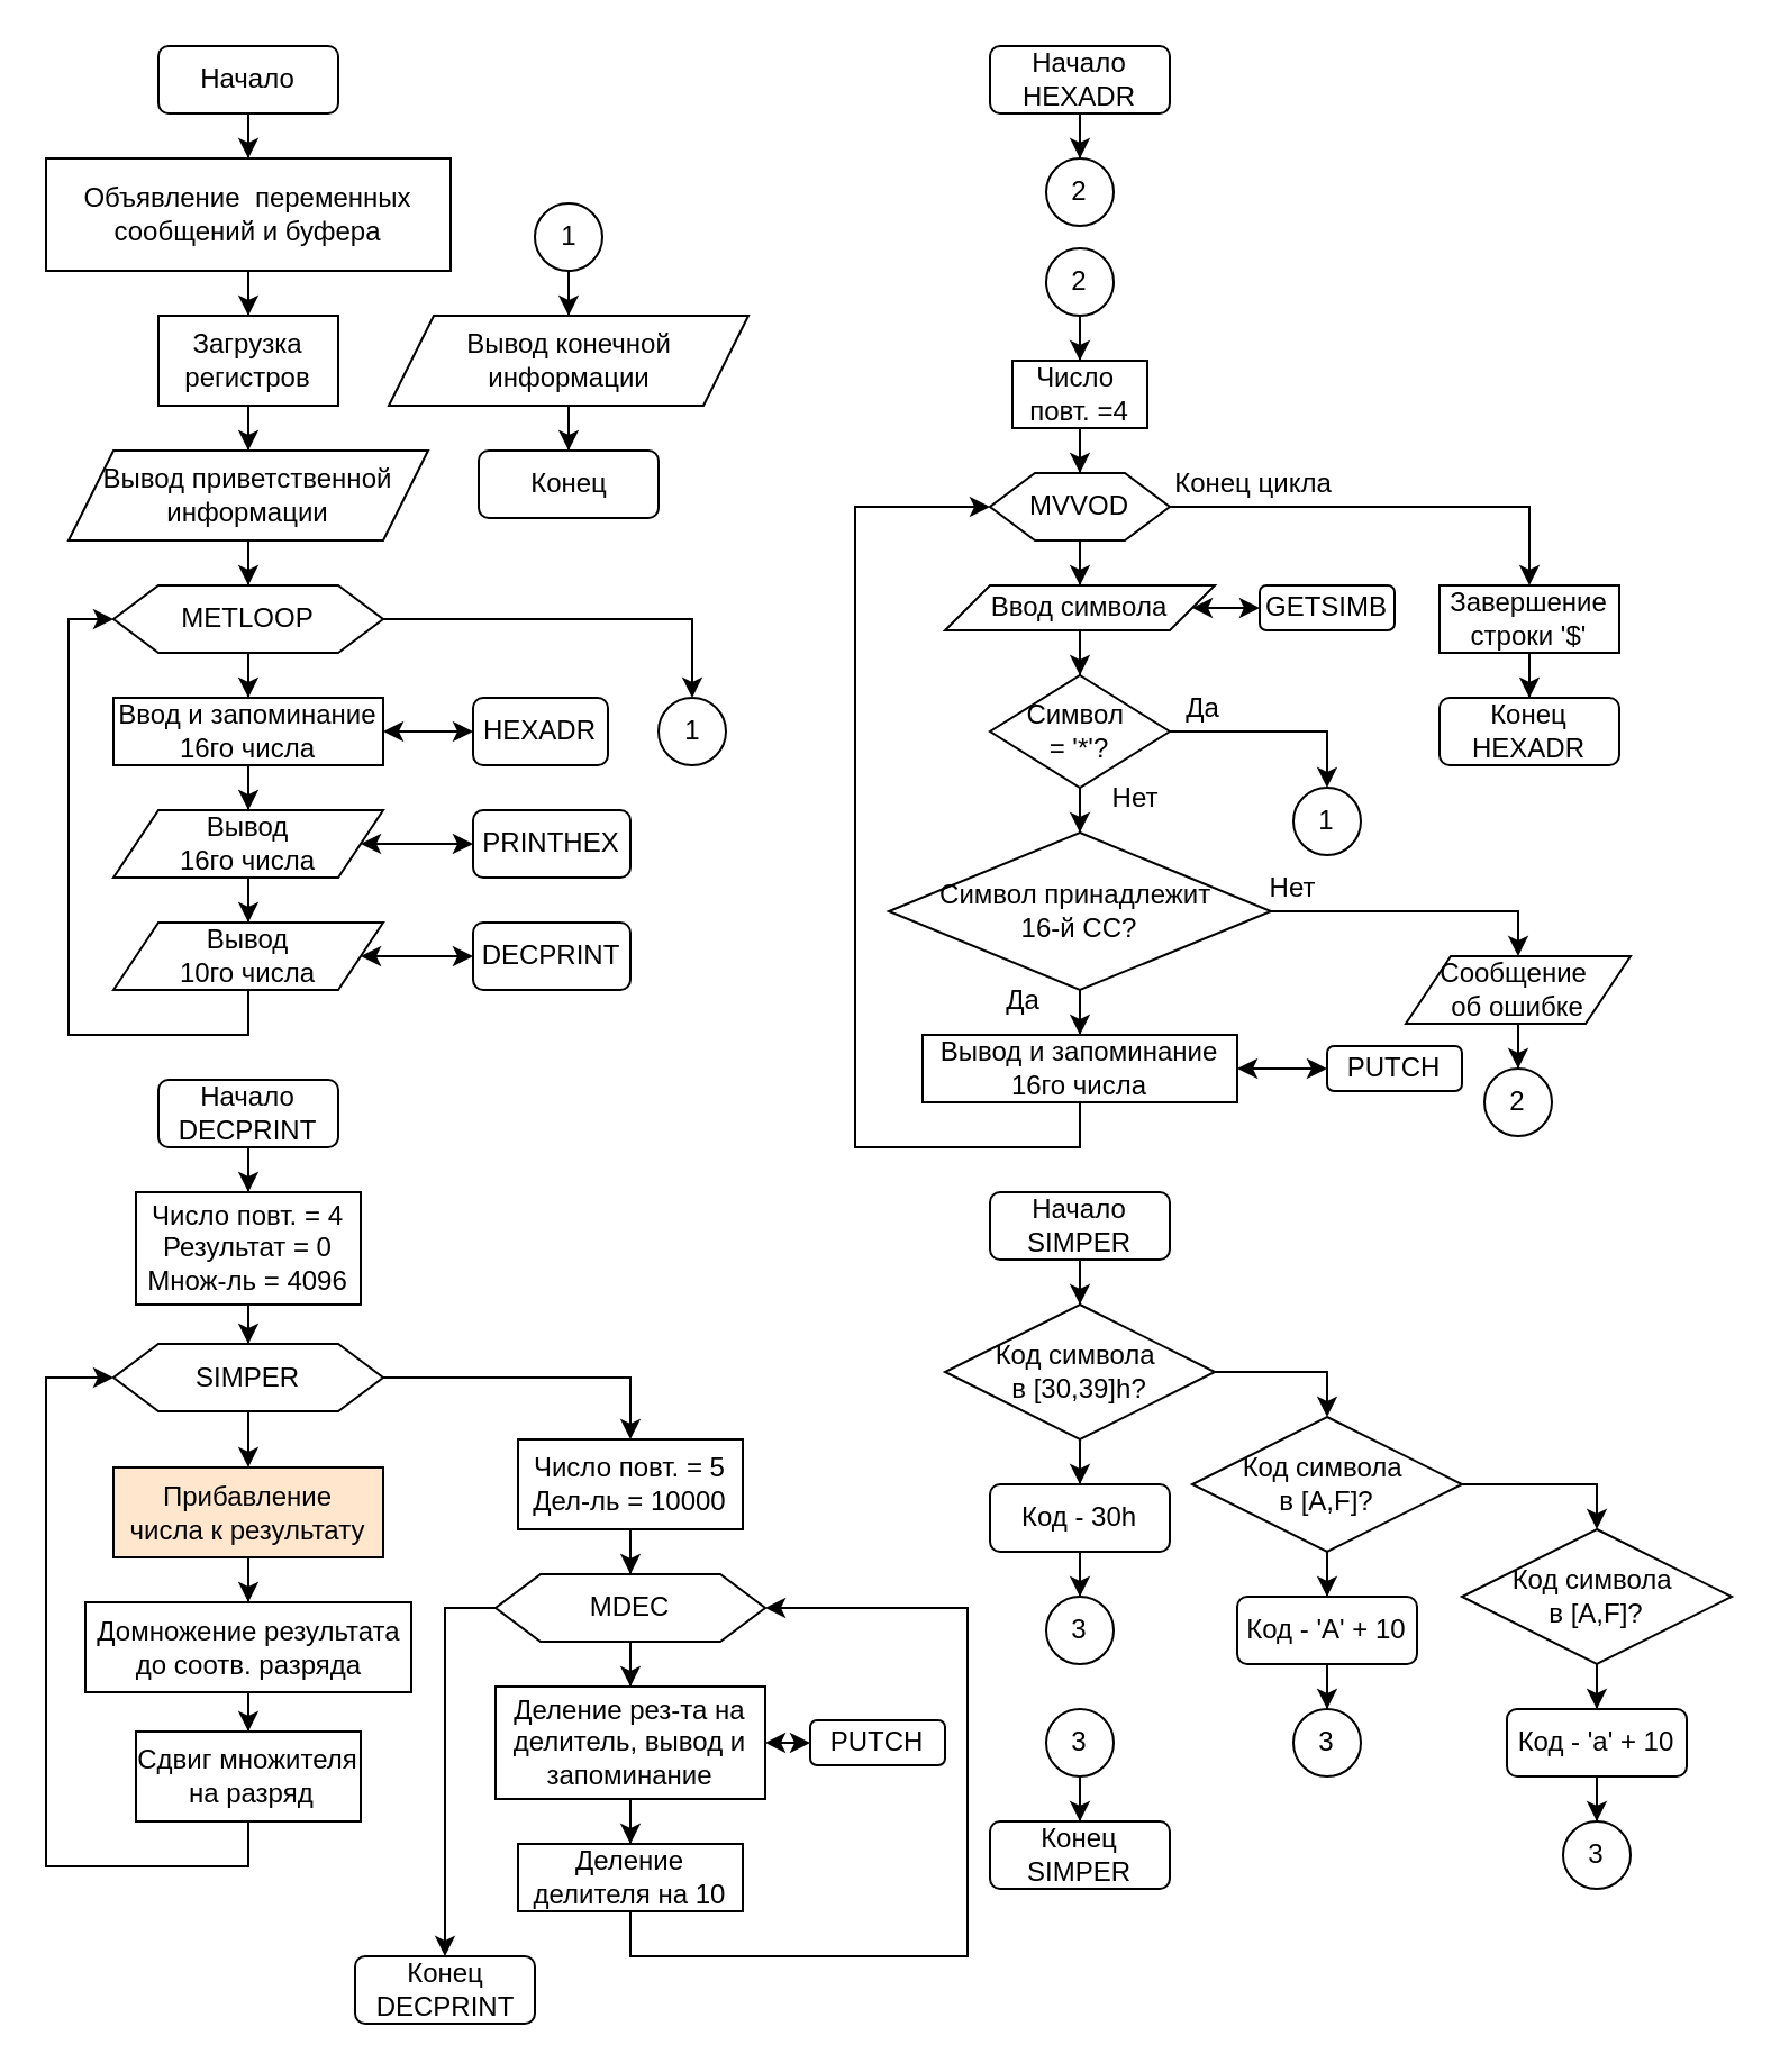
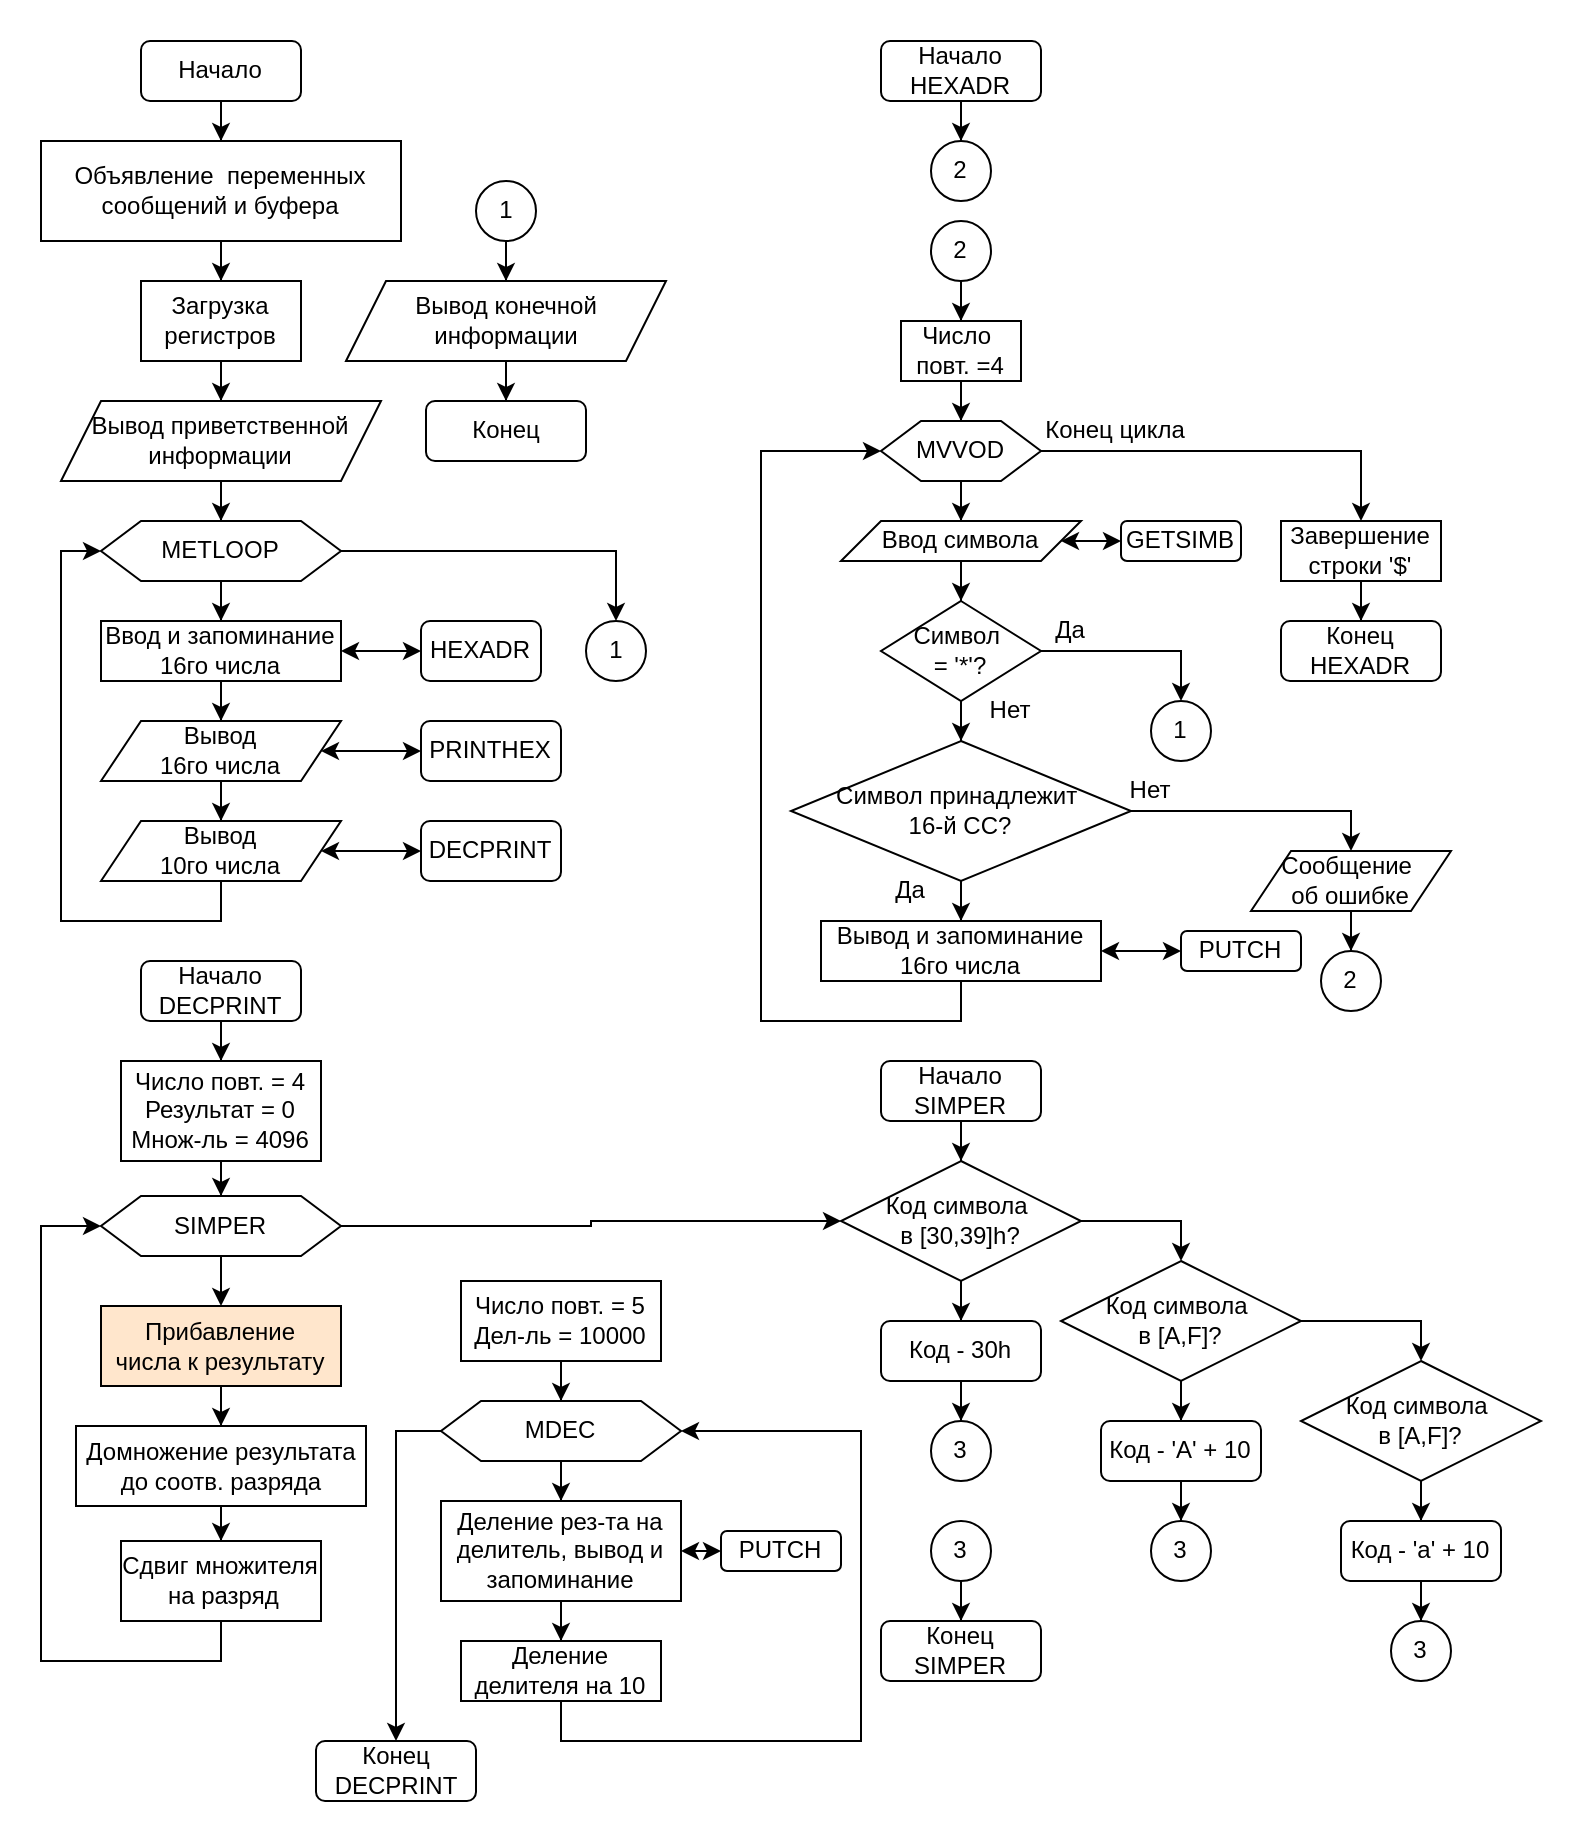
- <mxCell id="92" style="edgeStyle=orthogonalEdgeStyle;rounded=0;orthogonalLoop=1;jettySize=auto;html=1;entryX=0.5;entryY=0;entryDx=0;entryDy=0;" edge="1" parent="1" source="93" target="101"><mxGeometry relative="1" as="geometry" /></mxCell>
+ <mxCell id="92" style="edgeStyle=orthogonalEdgeStyle;rounded=0;orthogonalLoop=1;jettySize=auto;html=1;" edge="1" parent="1" source="93" target="69"><mxGeometry relative="1" as="geometry" /></mxCell>
